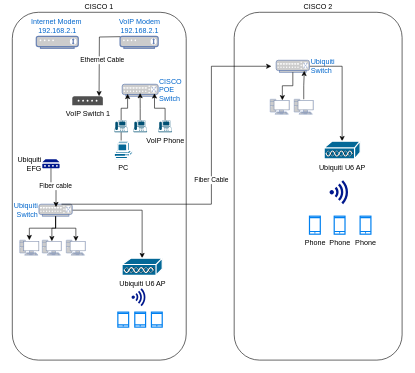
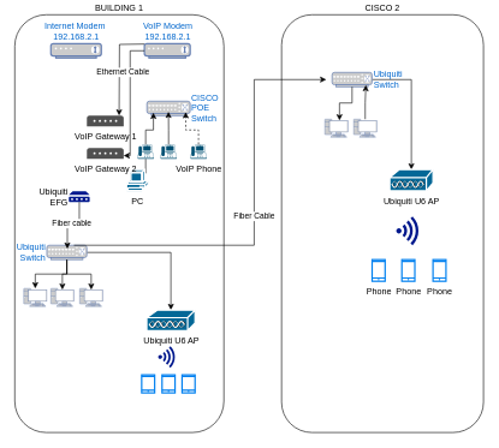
- <mxCell id="2" value="CISCO 1" style="rounded=1;whiteSpace=wrap;html=1;fillColor=none;labelPosition=center;verticalLabelPosition=top;align=center;verticalAlign=bottom;" parent="1" vertex="1"><mxGeometry x="20" y="20" width="290" height="580" as="geometry" /></mxCell>
+ <mxCell id="2" value="BUILDING 1" style="rounded=1;whiteSpace=wrap;html=1;fillColor=none;labelPosition=center;verticalLabelPosition=top;align=center;verticalAlign=bottom;" parent="1" vertex="1"><mxGeometry x="20" y="20" width="290" height="580" as="geometry" /></mxCell>
- <mxCell id="3" value="Internet Modem&amp;nbsp;&lt;div&gt;192.168.2.1&lt;/div&gt;" style="fontColor=#0066CC;verticalAlign=bottom;verticalLabelPosition=top;labelPosition=center;align=center;html=1;outlineConnect=0;fillColor=#CCCCCC;strokeColor=#6881B3;gradientColor=none;gradientDirection=north;strokeWidth=2;shape=mxgraph.networks.modem;" parent="1" vertex="1"><mxGeometry x="60" y="60" width="70" height="20" as="geometry" /></mxCell>
+ <mxCell id="3" value="Internet Modem&amp;nbsp;&lt;div&gt;192.168.2.1&lt;/div&gt;" style="fontColor=#0066CC;verticalAlign=bottom;verticalLabelPosition=top;labelPosition=center;align=center;html=1;outlineConnect=0;fillColor=#CCCCCC;strokeColor=#6881B3;gradientColor=none;gradientDirection=north;strokeWidth=2;shape=mxgraph.networks.modem;" parent="1" vertex="1"><mxGeometry x="70" y="60" width="70" height="20" as="geometry" /></mxCell>
- <mxCell id="14" style="edgeStyle=orthogonalEdgeStyle;rounded=0;orthogonalLoop=1;jettySize=auto;html=1;entryX=0.898;entryY=0.756;entryDx=0;entryDy=0;entryPerimeter=0;" parent="1" source="9" target="5" edge="1"><mxGeometry relative="1" as="geometry" /></mxCell>
+ <mxCell id="14" style="edgeStyle=orthogonalEdgeStyle;rounded=0;orthogonalLoop=1;jettySize=auto;html=1;entryX=0.898;entryY=0.756;entryDx=0;entryDy=0;entryPerimeter=0;dashed=1;" parent="1" source="9" target="5" edge="1"><mxGeometry relative="1" as="geometry" /></mxCell>
- <mxCell id="11" value="VoIP Switch 1" style="sketch=0;pointerEvents=1;shadow=0;dashed=0;html=1;strokeColor=none;fillColor=#505050;labelPosition=center;verticalLabelPosition=bottom;verticalAlign=top;outlineConnect=0;align=center;shape=mxgraph.office.communications.voip_gateway;" parent="1" vertex="1"><mxGeometry x="120" y="160" width="51" height="15" as="geometry" /></mxCell>
+ <mxCell id="11" value="VoIP Gateway 1" style="sketch=0;pointerEvents=1;shadow=0;dashed=0;html=1;strokeColor=none;fillColor=#505050;labelPosition=center;verticalLabelPosition=bottom;verticalAlign=top;outlineConnect=0;align=center;shape=mxgraph.office.communications.voip_gateway;" parent="1" vertex="1"><mxGeometry x="120" y="160" width="51" height="15" as="geometry" /></mxCell>
+ <mxCell id="16" style="edgeStyle=orthogonalEdgeStyle;rounded=0;orthogonalLoop=1;jettySize=auto;html=1;entryX=0.998;entryY=0.704;entryDx=0;entryDy=0;entryPerimeter=0;" parent="1" source="4" target="15" edge="1"><mxGeometry relative="1" as="geometry"><Array as="points"><mxPoint x="180" y="70" /><mxPoint x="180" y="216" /></Array></mxGeometry></mxCell>
+ <mxCell id="15" value="VoIP Gateway 2" style="sketch=0;pointerEvents=1;shadow=0;dashed=0;html=1;strokeColor=none;fillColor=#505050;labelPosition=center;verticalLabelPosition=bottom;verticalAlign=top;outlineConnect=0;align=center;shape=mxgraph.office.communications.voip_gateway;" parent="1" vertex="1"><mxGeometry x="120" y="205" width="51" height="15" as="geometry" /></mxCell>
- <mxCell id="10" value="PC" style="shape=mxgraph.cisco.computers_and_peripherals.pc;html=1;pointerEvents=1;dashed=0;fillColor=#036897;strokeColor=#ffffff;strokeWidth=2;verticalLabelPosition=bottom;verticalAlign=top;align=center;outlineConnect=0;" parent="1" vertex="1"><mxGeometry x="190" y="235" width="30" height="30" as="geometry" /></mxCell>
+ <mxCell id="10" value="PC" style="shape=mxgraph.cisco.computers_and_peripherals.pc;html=1;pointerEvents=1;dashed=0;fillColor=#036897;strokeColor=#ffffff;strokeWidth=2;verticalLabelPosition=bottom;verticalAlign=top;align=center;outlineConnect=0;" parent="1" vertex="1"><mxGeometry x="175" y="235" width="30" height="30" as="geometry" /></mxCell>
- <mxCell id="18" value="Ubiquiti&lt;div&gt;EFG&lt;/div&gt;" style="sketch=0;aspect=fixed;pointerEvents=1;shadow=0;dashed=0;html=1;strokeColor=none;labelPosition=left;verticalLabelPosition=middle;verticalAlign=middle;align=right;fillColor=#00188D;shape=mxgraph.mscae.enterprise.device" parent="1" vertex="1"><mxGeometry x="70" y="265" width="28.85" height="15" as="geometry" /></mxCell>
+ <mxCell id="18" value="Ubiquiti&lt;div&gt;EFG&lt;/div&gt;" style="sketch=0;aspect=fixed;pointerEvents=1;shadow=0;dashed=0;html=1;strokeColor=none;labelPosition=left;verticalLabelPosition=middle;verticalAlign=middle;align=right;fillColor=#00188D;shape=mxgraph.mscae.enterprise.device" parent="1" vertex="1"><mxGeometry x="95" y="265" width="28.85" height="15" as="geometry" /></mxCell>
